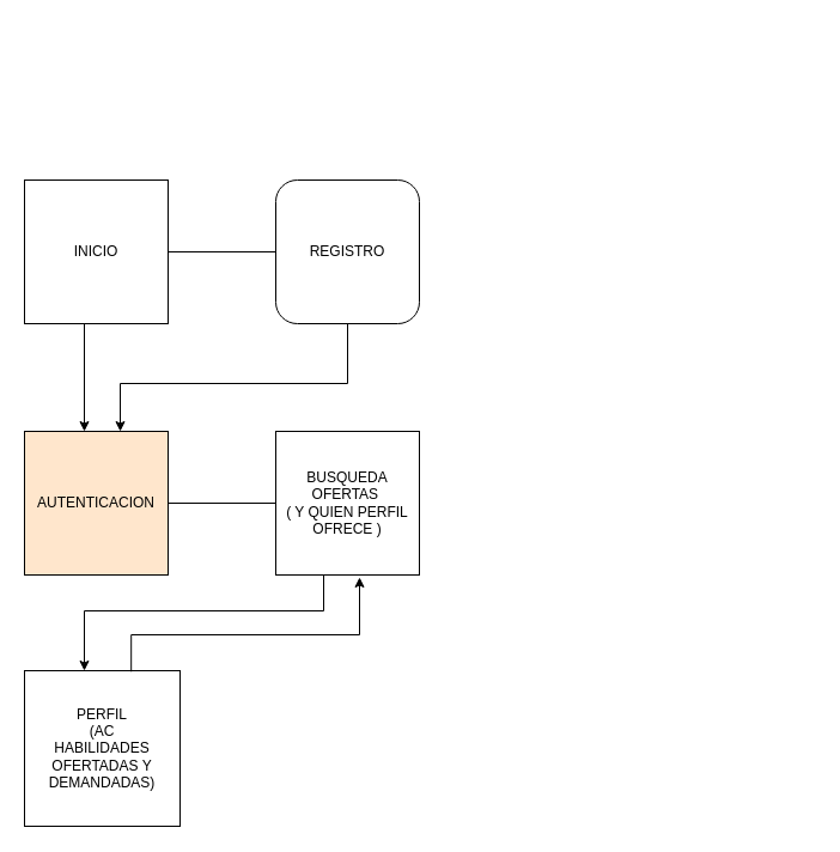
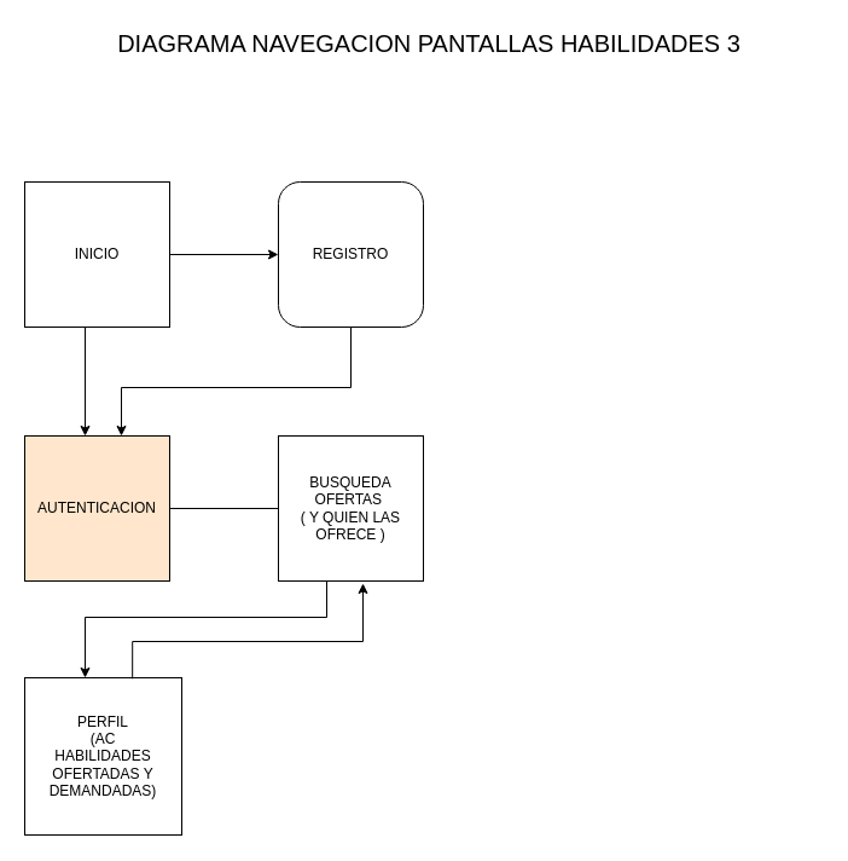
+ <mxCell id="2" value="&lt;font style=&quot;font-size: 20px;&quot;&gt;DIAGRAMA NAVEGACION PANTALLAS HABILIDADES 3&lt;/font&gt;" style="text;html=1;align=center;verticalAlign=middle;whiteSpace=wrap;rounded=0;" parent="1" vertex="1"><mxGeometry x="30" y="20" width="650" height="30" as="geometry" /></mxCell>
- <mxCell id="3" value="" style="edgeStyle=orthogonalEdgeStyle;rounded=0;orthogonalLoop=1;jettySize=auto;html=1;startArrow=none;startFill=0;endArrow=none;" parent="1" source="5" target="7" edge="1"><mxGeometry relative="1" as="geometry" /></mxCell>
+ <mxCell id="3" value="" style="edgeStyle=orthogonalEdgeStyle;rounded=0;orthogonalLoop=1;jettySize=auto;html=1;startArrow=none;startFill=0;" parent="1" source="5" target="7" edge="1"><mxGeometry relative="1" as="geometry" /></mxCell>
- <mxCell id="10" value="BUSQUEDA OFERTAS&amp;nbsp;&lt;div&gt;( Y QUIEN PERFIL OFRECE )&lt;/div&gt;" style="whiteSpace=wrap;html=1;aspect=fixed;" parent="1" vertex="1"><mxGeometry x="230" y="360" width="120" height="120" as="geometry" /></mxCell>
+ <mxCell id="10" value="BUSQUEDA OFERTAS&amp;nbsp;&lt;div&gt;( Y QUIEN LAS OFRECE )&lt;/div&gt;" style="whiteSpace=wrap;html=1;aspect=fixed;" parent="1" vertex="1"><mxGeometry x="230" y="360" width="120" height="120" as="geometry" /></mxCell>
